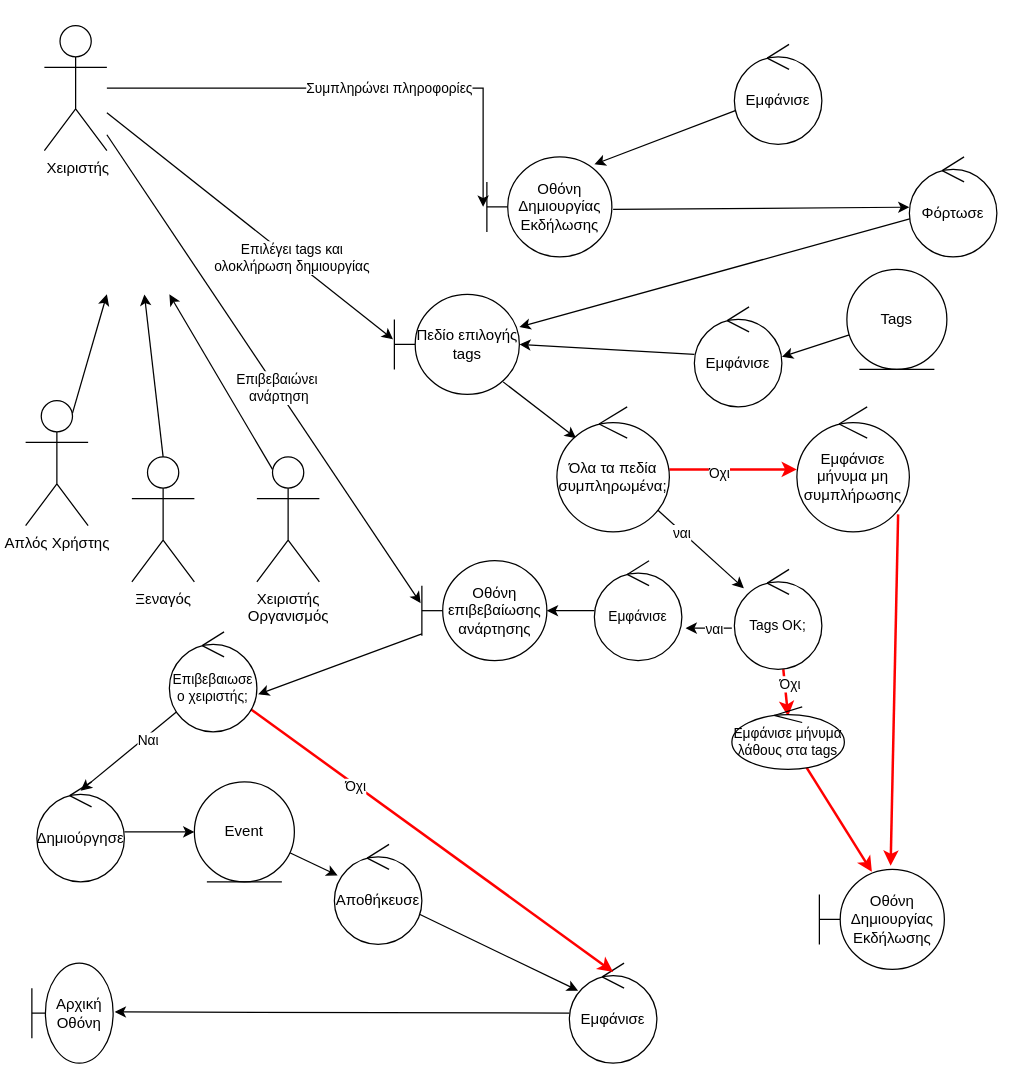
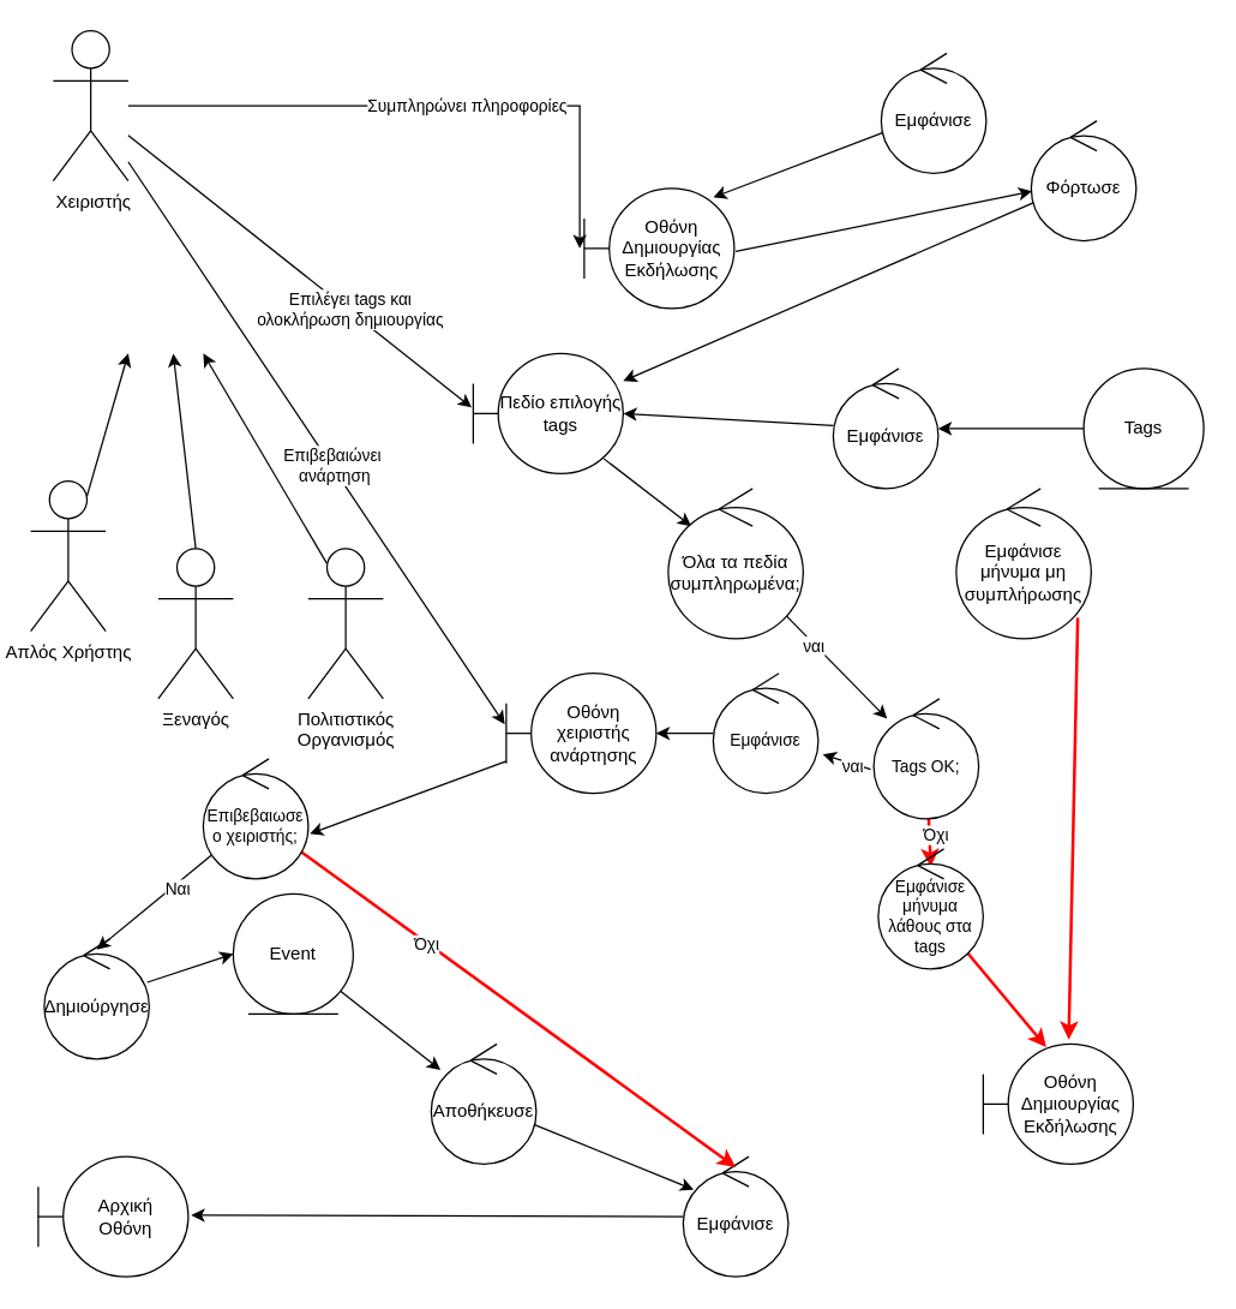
- <mxCell id="18" value="Φόρτωσε" style="ellipse;shape=umlControl;whiteSpace=wrap;html=1;" parent="1" vertex="1"><mxGeometry x="727" y="125" width="70" height="80" as="geometry" /></mxCell>
+ <mxCell id="18" value="Φόρτωσε" style="ellipse;shape=umlControl;whiteSpace=wrap;html=1;" parent="1" vertex="1"><mxGeometry x="687" y="80" width="70" height="80" as="geometry" /></mxCell>
- <mxCell id="20" value="Tags" style="ellipse;shape=umlEntity;whiteSpace=wrap;html=1;" parent="1" vertex="1"><mxGeometry x="677" y="215" width="80" height="80" as="geometry" /></mxCell>
+ <mxCell id="20" value="Tags" style="ellipse;shape=umlEntity;whiteSpace=wrap;html=1;" parent="1" vertex="1"><mxGeometry x="722" y="245" width="80" height="80" as="geometry" /></mxCell>
- <mxCell id="27" style="rounded=0;orthogonalLoop=1;jettySize=auto;html=1;strokeColor=#FF0000;strokeWidth=2;" parent="1" source="29" target="51" edge="1"><mxGeometry relative="1" as="geometry" /></mxCell>
- <mxCell id="28" value="Όχι" style="edgeLabel;html=1;align=center;verticalAlign=middle;resizable=0;points=[];fontSize=11;fontFamily=Helvetica;fontColor=default;" parent="27" vertex="1" connectable="0"><mxGeometry x="-0.24" y="-2" relative="1" as="geometry"><mxPoint as="offset" /></mxGeometry></mxCell>
- <mxCell id="14" value="&lt;div&gt;Χειριστής&lt;/div&gt;&lt;div&gt;Οργανισμός&lt;/div&gt;" style="shape=umlActor;verticalLabelPosition=bottom;verticalAlign=top;html=1;outlineConnect=0;" parent="1" vertex="1"><mxGeometry x="205" y="365" width="50" height="100" as="geometry" /></mxCell>
+ <mxCell id="14" value="&lt;div&gt;Πολιτιστικός&lt;/div&gt;&lt;div&gt;Οργανισμός&lt;/div&gt;" style="shape=umlActor;verticalLabelPosition=bottom;verticalAlign=top;html=1;outlineConnect=0;" parent="1" vertex="1"><mxGeometry x="205" y="365" width="50" height="100" as="geometry" /></mxCell>
- <mxCell id="38" value="Οθόνη επιβεβαίωσης ανάρτησης" style="shape=umlBoundary;whiteSpace=wrap;html=1;" parent="1" vertex="1"><mxGeometry x="337" y="448.04" width="100" height="80" as="geometry" /></mxCell>
+ <mxCell id="38" value="Οθόνη χειριστής ανάρτησης" style="shape=umlBoundary;whiteSpace=wrap;html=1;" parent="1" vertex="1"><mxGeometry x="337" y="448.04" width="100" height="80" as="geometry" /></mxCell>
- <mxCell id="34" value="Tags OK;" style="ellipse;shape=umlControl;whiteSpace=wrap;html=1;fontFamily=Helvetica;fontSize=11;fontColor=default;" parent="1" vertex="1"><mxGeometry x="587" y="455" width="70" height="80" as="geometry" /></mxCell>
+ <mxCell id="34" value="Tags OK;" style="ellipse;shape=umlControl;whiteSpace=wrap;html=1;fontFamily=Helvetica;fontSize=11;fontColor=default;" parent="1" vertex="1"><mxGeometry x="582" y="465" width="70" height="80" as="geometry" /></mxCell>
- <mxCell id="54" value="Εμφάνισε μήνυμα λάθους στα tags" style="ellipse;shape=umlControl;whiteSpace=wrap;html=1;fontFamily=Helvetica;fontSize=11;fontColor=default;" parent="1" vertex="1"><mxGeometry x="585" y="565" width="90" height="50" as="geometry" /></mxCell>
+ <mxCell id="54" value="Εμφάνισε μήνυμα λάθους στα tags" style="ellipse;shape=umlControl;whiteSpace=wrap;html=1;fontFamily=Helvetica;fontSize=11;fontColor=default;" parent="1" vertex="1"><mxGeometry x="585" y="565" width="70" height="80" as="geometry" /></mxCell>
- <mxCell id="42" value="Event" style="ellipse;shape=umlEntity;whiteSpace=wrap;html=1;" parent="1" vertex="1"><mxGeometry x="155" y="625" width="80" height="80" as="geometry" /></mxCell>
+ <mxCell id="42" value="Event" style="ellipse;shape=umlEntity;whiteSpace=wrap;html=1;" parent="1" vertex="1"><mxGeometry x="155" y="595" width="80" height="80" as="geometry" /></mxCell>
- <mxCell id="44" value="Αποθήκευσε" style="ellipse;shape=umlControl;whiteSpace=wrap;html=1;" parent="1" vertex="1"><mxGeometry x="267" y="675" width="70" height="80" as="geometry" /></mxCell>
+ <mxCell id="44" value="Αποθήκευσε" style="ellipse;shape=umlControl;whiteSpace=wrap;html=1;" parent="1" vertex="1"><mxGeometry x="287" y="695" width="70" height="80" as="geometry" /></mxCell>
- <mxCell id="45" value="&lt;div&gt;Αρχική&lt;/div&gt;&lt;div&gt;Οθόνη&lt;br&gt;&lt;/div&gt;" style="shape=umlBoundary;whiteSpace=wrap;html=1;" parent="1" vertex="1"><mxGeometry x="25" y="770" width="65" height="80" as="geometry" /></mxCell>
+ <mxCell id="45" value="&lt;div&gt;Αρχική&lt;/div&gt;&lt;div&gt;Οθόνη&lt;br&gt;&lt;/div&gt;" style="shape=umlBoundary;whiteSpace=wrap;html=1;" parent="1" vertex="1"><mxGeometry x="25" y="770" width="100" height="80" as="geometry" /></mxCell>
